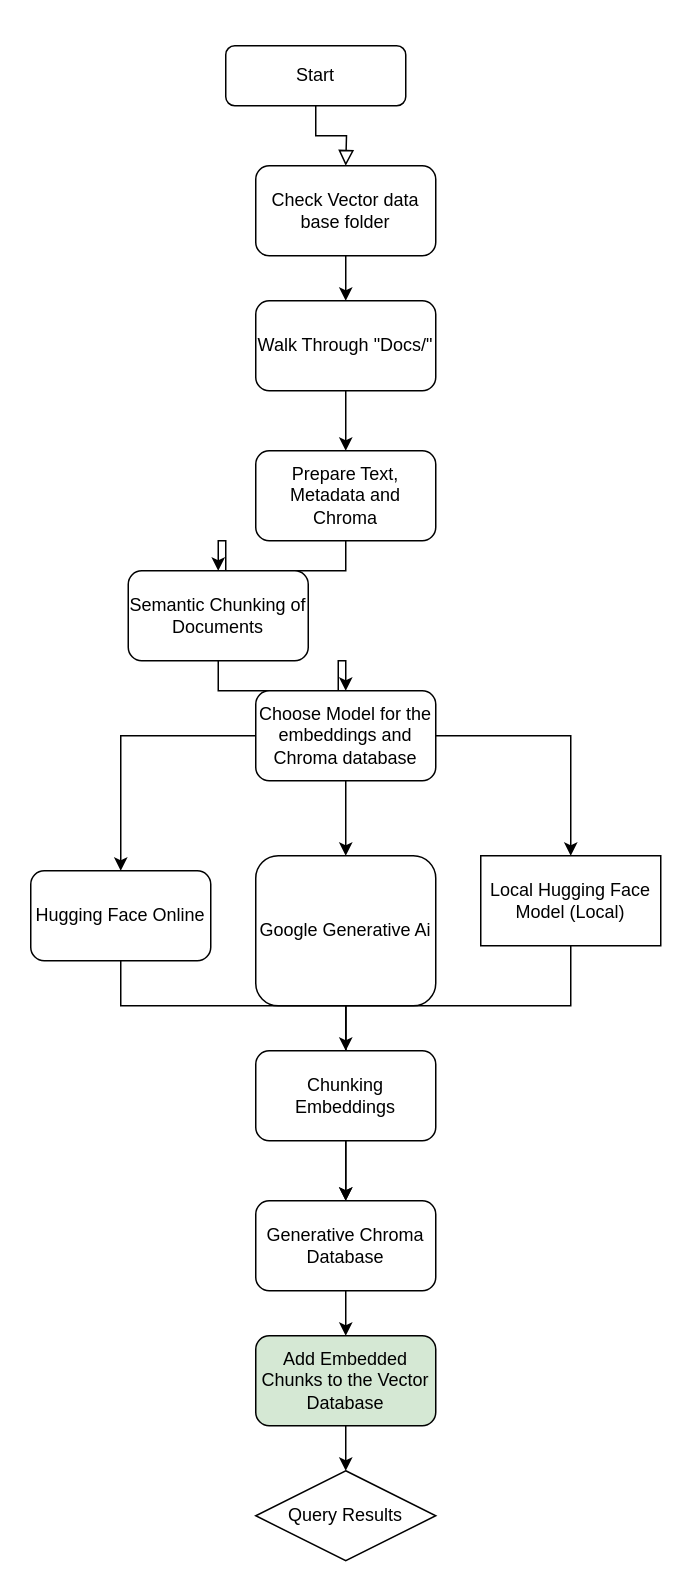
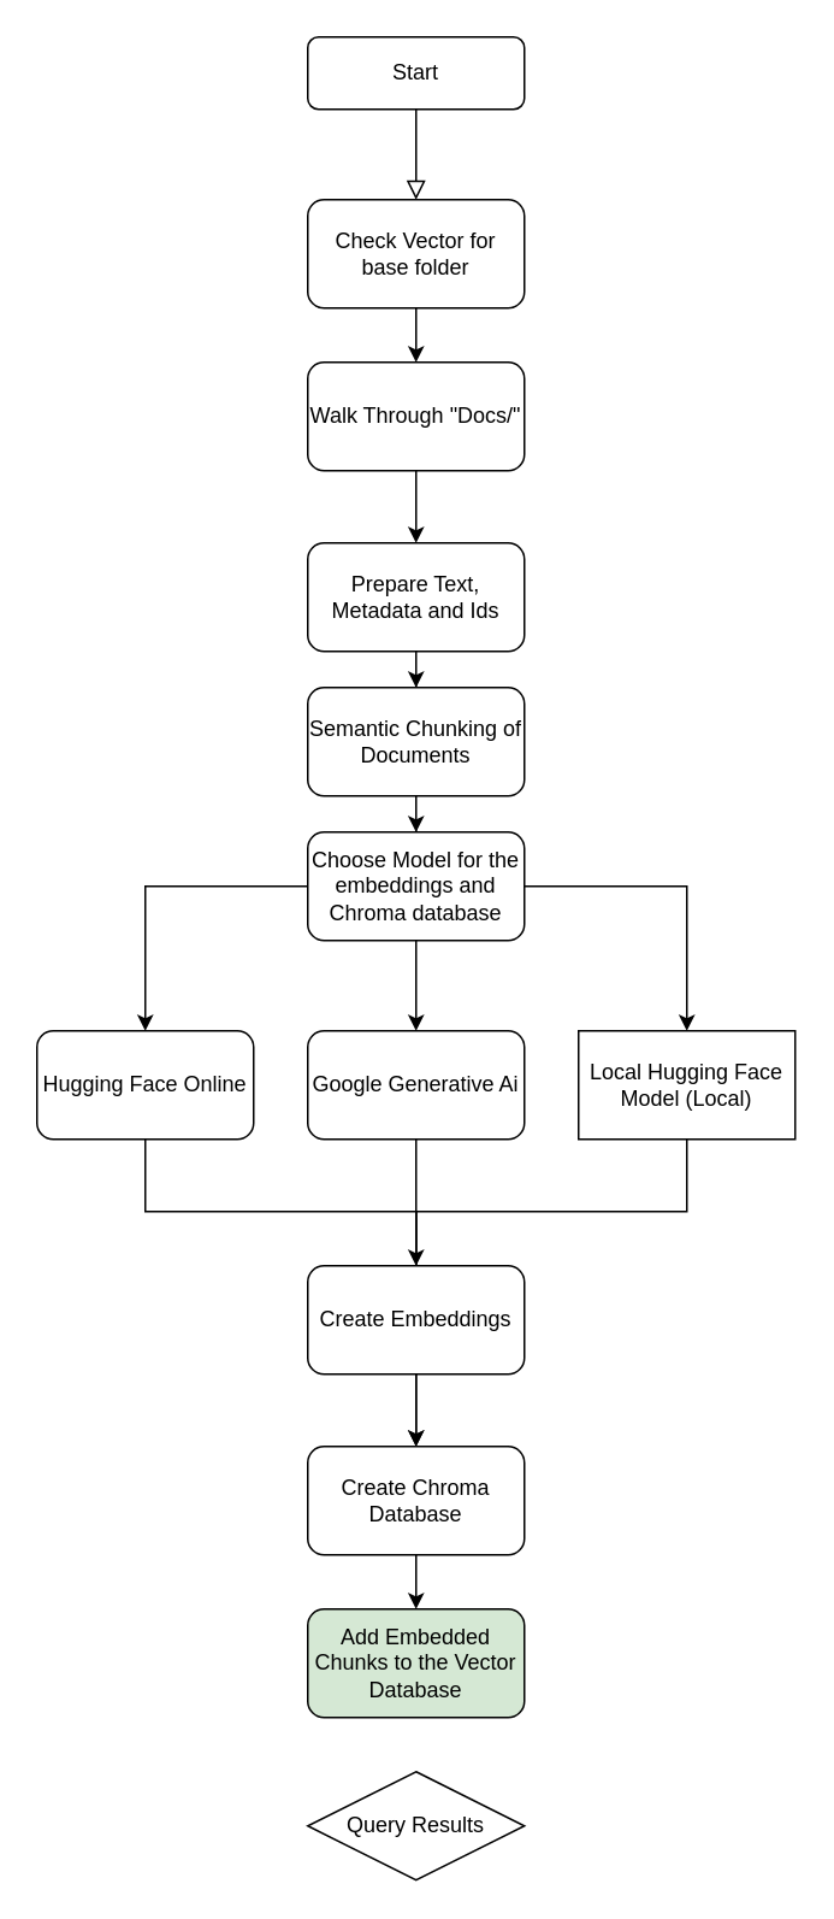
- <mxCell id="3" value="Start" style="rounded=1;whiteSpace=wrap;html=1;fontSize=12;glass=0;strokeWidth=1;shadow=0;" parent="1" vertex="1"><mxGeometry x="150" y="30" width="120" height="40" as="geometry" /></mxCell>
+ <mxCell id="3" value="Start" style="rounded=1;whiteSpace=wrap;html=1;fontSize=12;glass=0;strokeWidth=1;shadow=0;" parent="1" vertex="1"><mxGeometry x="170" y="20" width="120" height="40" as="geometry" /></mxCell>
- <mxCell id="4" value="Check Vector data base folder" style="rounded=1;whiteSpace=wrap;html=1;" vertex="1" parent="1"><mxGeometry x="170" y="110" width="120" height="60" as="geometry" /></mxCell>
+ <mxCell id="4" value="Check Vector for base folder" style="rounded=1;whiteSpace=wrap;html=1;" vertex="1" parent="1"><mxGeometry x="170" y="110" width="120" height="60" as="geometry" /></mxCell>
- <mxCell id="9" value="Prepare Text, Metadata and Chroma" style="rounded=1;whiteSpace=wrap;html=1;" vertex="1" parent="1"><mxGeometry x="170" y="300" width="120" height="60" as="geometry" /></mxCell>
+ <mxCell id="9" value="Prepare Text, Metadata and Ids" style="rounded=1;whiteSpace=wrap;html=1;" vertex="1" parent="1"><mxGeometry x="170" y="300" width="120" height="60" as="geometry" /></mxCell>
- <mxCell id="27" value="Semantic Chunking of Documents" style="rounded=1;whiteSpace=wrap;html=1;" vertex="1" parent="1"><mxGeometry x="85" y="380" width="120" height="60" as="geometry" /></mxCell>
+ <mxCell id="27" value="Semantic Chunking of Documents" style="rounded=1;whiteSpace=wrap;html=1;" vertex="1" parent="1"><mxGeometry x="170" y="380" width="120" height="60" as="geometry" /></mxCell>
- <mxCell id="19" value="Hugging Face Online" style="rounded=1;whiteSpace=wrap;html=1;" vertex="1" parent="1"><mxGeometry x="20" y="580" width="120" height="60" as="geometry" /></mxCell>
+ <mxCell id="19" value="Hugging Face Online" style="rounded=1;whiteSpace=wrap;html=1;" vertex="1" parent="1"><mxGeometry x="20" y="570" width="120" height="60" as="geometry" /></mxCell>
- <mxCell id="15" value="Google Generative Ai" style="rounded=1;whiteSpace=wrap;html=1;" vertex="1" parent="1"><mxGeometry x="170" y="570" width="120" height="100" as="geometry" /></mxCell>
+ <mxCell id="15" value="Google Generative Ai" style="rounded=1;whiteSpace=wrap;html=1;" vertex="1" parent="1"><mxGeometry x="170" y="570" width="120" height="60" as="geometry" /></mxCell>
- <mxCell id="24" value="Chunking Embeddings" style="rounded=1;whiteSpace=wrap;html=1;" vertex="1" parent="1"><mxGeometry x="170" y="700" width="120" height="60" as="geometry" /></mxCell>
+ <mxCell id="24" value="Create Embeddings" style="rounded=1;whiteSpace=wrap;html=1;" vertex="1" parent="1"><mxGeometry x="170" y="700" width="120" height="60" as="geometry" /></mxCell>
- <mxCell id="21" value="Generative Chroma Database" style="rounded=1;whiteSpace=wrap;html=1;" vertex="1" parent="1"><mxGeometry x="170" y="800" width="120" height="60" as="geometry" /></mxCell>
+ <mxCell id="21" value="Create Chroma Database" style="rounded=1;whiteSpace=wrap;html=1;" vertex="1" parent="1"><mxGeometry x="170" y="800" width="120" height="60" as="geometry" /></mxCell>
- <mxCell id="22" style="edgeStyle=orthogonalEdgeStyle;rounded=0;orthogonalLoop=1;jettySize=auto;html=1;" edge="1" parent="1" source="23" target="25"><mxGeometry relative="1" as="geometry"><mxPoint x="230" y="1020" as="targetPoint" /></mxGeometry></mxCell>
